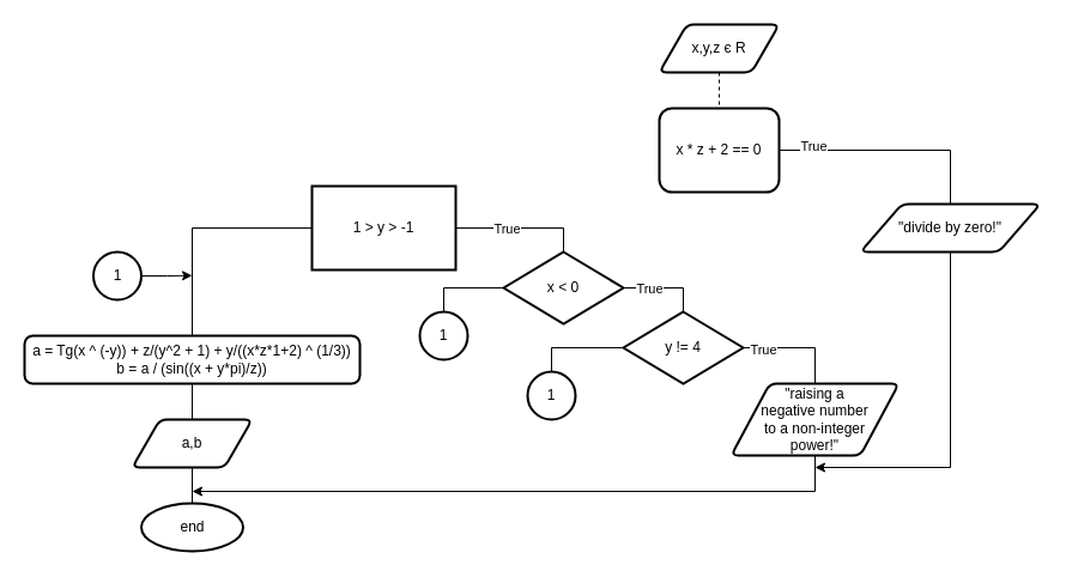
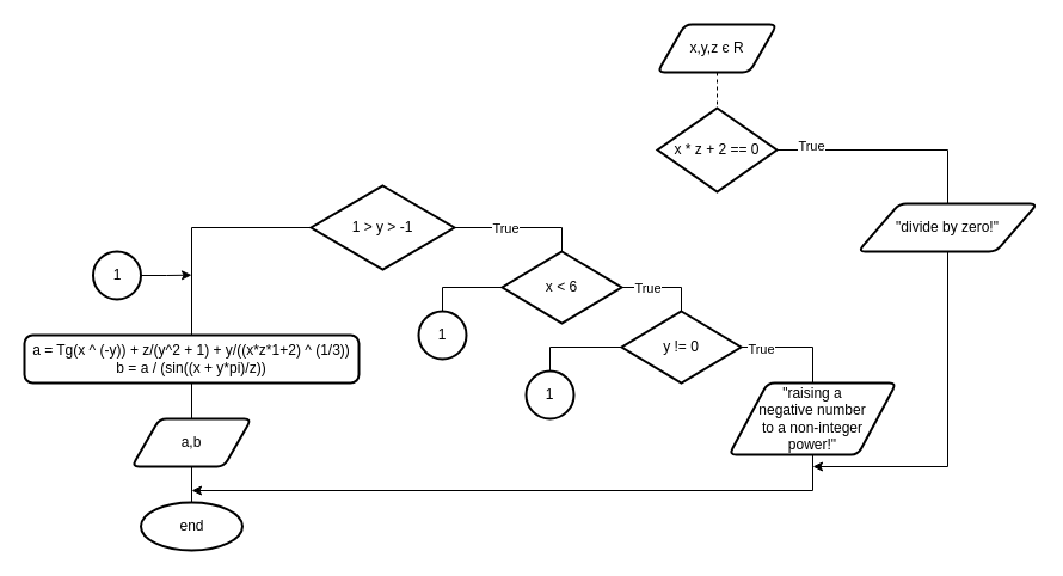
- <mxCell id="6" value="x * z + 2 == 0" style="whiteSpace=wrap;html=1;strokeWidth=2;rounded=1;" vertex="1" parent="1"><mxGeometry x="550" y="90" width="100" height="70" as="geometry" /></mxCell>
+ <mxCell id="6" value="x * z + 2 == 0" style="rhombus;whiteSpace=wrap;html=1;strokeWidth=2;" vertex="1" parent="1"><mxGeometry x="550" y="90" width="100" height="70" as="geometry" /></mxCell>
- <mxCell id="12" value="1 &amp;gt; y &amp;gt; -1" style="whiteSpace=wrap;html=1;strokeWidth=2;rounded=0;" vertex="1" parent="1"><mxGeometry x="260" y="155" width="120" height="70" as="geometry" /></mxCell>
+ <mxCell id="12" value="1 &amp;gt; y &amp;gt; -1" style="rhombus;whiteSpace=wrap;html=1;strokeWidth=2;" vertex="1" parent="1"><mxGeometry x="260" y="155" width="120" height="70" as="geometry" /></mxCell>
- <mxCell id="16" value="x &amp;lt; 0" style="strokeWidth=2;html=1;shape=mxgraph.flowchart.decision;whiteSpace=wrap;" vertex="1" parent="1"><mxGeometry x="420" y="210" width="100" height="60" as="geometry" /></mxCell>
+ <mxCell id="16" value="x &amp;lt; 6" style="strokeWidth=2;html=1;shape=mxgraph.flowchart.decision;whiteSpace=wrap;" vertex="1" parent="1"><mxGeometry x="420" y="210" width="100" height="60" as="geometry" /></mxCell>
- <mxCell id="20" value="y != 4" style="strokeWidth=2;html=1;shape=mxgraph.flowchart.decision;whiteSpace=wrap;" vertex="1" parent="1"><mxGeometry x="520" y="260" width="100" height="60" as="geometry" /></mxCell>
+ <mxCell id="20" value="y != 0" style="strokeWidth=2;html=1;shape=mxgraph.flowchart.decision;whiteSpace=wrap;" vertex="1" parent="1"><mxGeometry x="520" y="260" width="100" height="60" as="geometry" /></mxCell>
